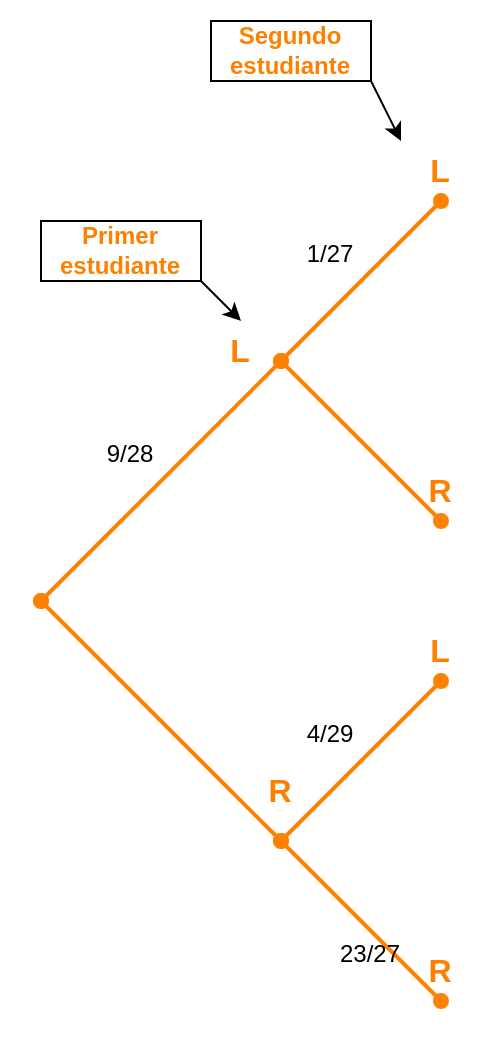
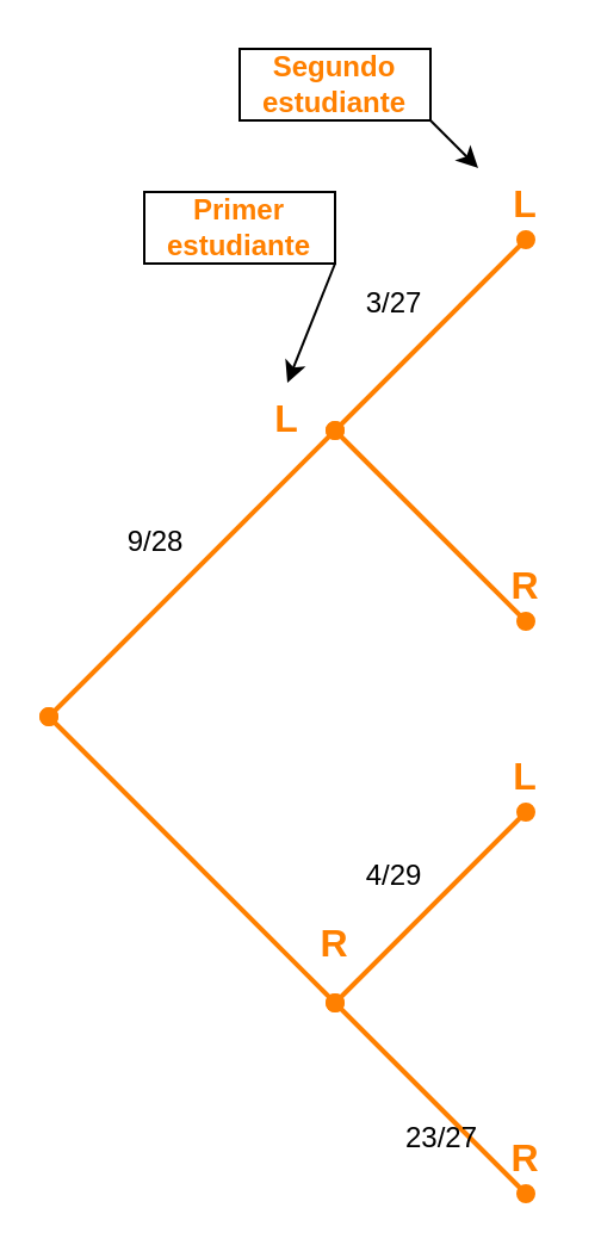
- <mxCell id="21" value="&lt;font color=&quot;#ff8000&quot; style=&quot;font-size: 12px;&quot;&gt;&lt;b&gt;Segundo estudiante&lt;/b&gt;&lt;/font&gt;" style="text;html=1;strokeColor=default;fillColor=none;align=center;verticalAlign=middle;whiteSpace=wrap;rounded=0;" vertex="1" parent="1"><mxGeometry x="105" y="10" width="80" height="30" as="geometry" /></mxCell>
+ <mxCell id="21" value="&lt;font color=&quot;#ff8000&quot; style=&quot;font-size: 12px;&quot;&gt;&lt;b&gt;Segundo estudiante&lt;/b&gt;&lt;/font&gt;" style="text;html=1;strokeColor=default;fillColor=none;align=center;verticalAlign=middle;whiteSpace=wrap;rounded=0;" vertex="1" parent="1"><mxGeometry x="100" y="20" width="80" height="30" as="geometry" /></mxCell>
- <mxCell id="19" value="&lt;font color=&quot;#ff8000&quot; style=&quot;font-size: 12px;&quot;&gt;&lt;b&gt;Primer estudiante&lt;/b&gt;&lt;/font&gt;" style="text;html=1;strokeColor=default;fillColor=none;align=center;verticalAlign=middle;whiteSpace=wrap;rounded=0;" vertex="1" parent="2"><mxGeometry y="40" width="80" height="30" as="geometry" /></mxCell>
+ <mxCell id="19" value="&lt;font color=&quot;#ff8000&quot; style=&quot;font-size: 12px;&quot;&gt;&lt;b&gt;Primer estudiante&lt;/b&gt;&lt;/font&gt;" style="text;html=1;strokeColor=default;fillColor=none;align=center;verticalAlign=middle;whiteSpace=wrap;rounded=0;" vertex="1" parent="2"><mxGeometry x="40" y="10" width="80" height="30" as="geometry" /></mxCell>
- <mxCell id="16" value="&lt;font color=&quot;#000000&quot; style=&quot;font-size: 12px;&quot;&gt;1/27&lt;/font&gt;" style="text;html=1;strokeColor=none;fillColor=none;align=center;verticalAlign=middle;whiteSpace=wrap;rounded=0;fontSize=16;fontColor=#FF8000;" vertex="1" parent="2"><mxGeometry x="130" y="40" width="30" height="30" as="geometry" /></mxCell>
+ <mxCell id="16" value="&lt;font color=&quot;#000000&quot; style=&quot;font-size: 12px;&quot;&gt;3/27&lt;/font&gt;" style="text;html=1;strokeColor=none;fillColor=none;align=center;verticalAlign=middle;whiteSpace=wrap;rounded=0;fontSize=16;fontColor=#FF8000;" vertex="1" parent="2"><mxGeometry x="130" y="40" width="30" height="30" as="geometry" /></mxCell>
